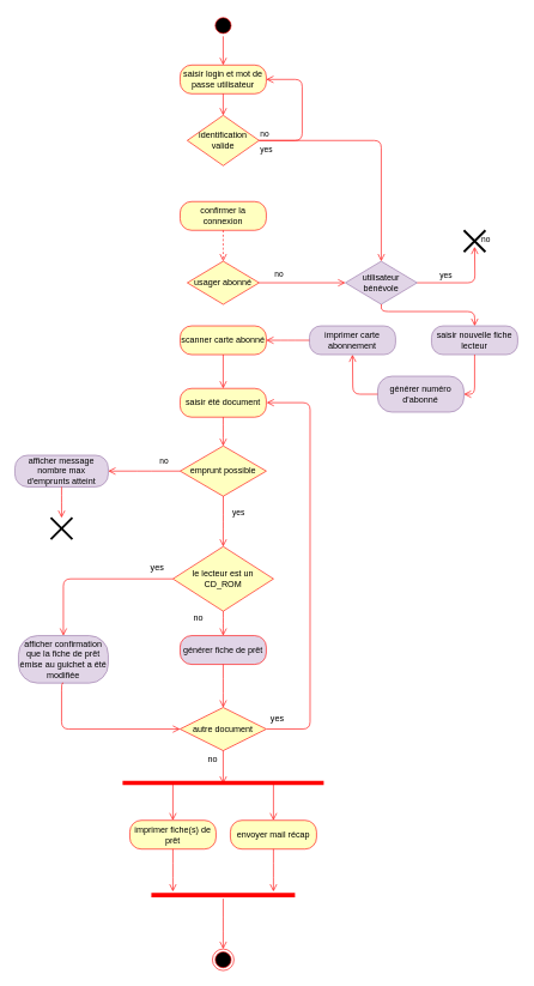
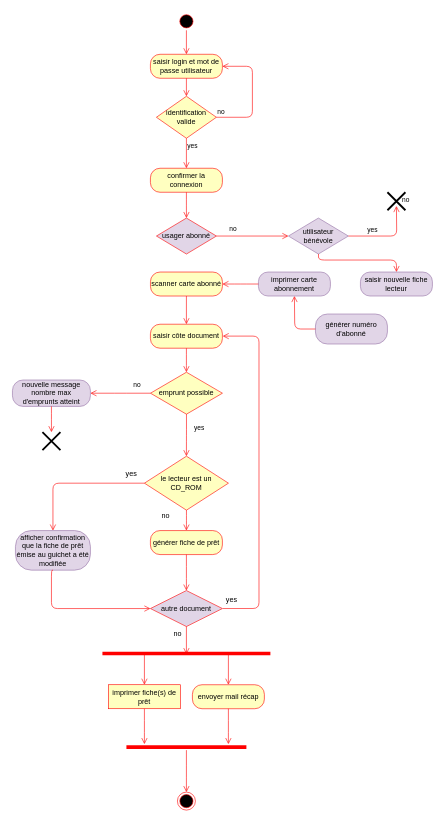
- <mxCell id="52" value="yes" style="edgeStyle=orthogonalEdgeStyle;html=1;align=left;verticalAlign=top;endArrow=open;endSize=8;strokeColor=#ff0000;" parent="1" source="51" target="7" edge="1"><mxGeometry x="-1" relative="1" as="geometry"><mxPoint x="310" y="260" as="targetPoint" /></mxGeometry></mxCell>
+ <mxCell id="52" value="yes" style="edgeStyle=orthogonalEdgeStyle;html=1;align=left;verticalAlign=top;endArrow=open;endSize=8;strokeColor=#ff0000;entryX=0.5;entryY=0;entryDx=0;entryDy=0;" parent="1" source="51" target="16" edge="1"><mxGeometry x="-1" relative="1" as="geometry"><mxPoint x="310" y="260" as="targetPoint" /></mxGeometry></mxCell>
- <mxCell id="17" value="" style="edgeStyle=orthogonalEdgeStyle;html=1;verticalAlign=bottom;endArrow=open;endSize=8;strokeColor=#ff0000;entryX=0.5;entryY=0;entryDx=0;entryDy=0;dashed=1;" parent="1" source="16" target="5" edge="1"><mxGeometry relative="1" as="geometry"><mxPoint x="310" y="360" as="targetPoint" /></mxGeometry></mxCell>
+ <mxCell id="17" value="" style="edgeStyle=orthogonalEdgeStyle;html=1;verticalAlign=bottom;endArrow=open;endSize=8;strokeColor=#ff0000;entryX=0.5;entryY=0;entryDx=0;entryDy=0;" parent="1" source="16" target="5" edge="1"><mxGeometry relative="1" as="geometry"><mxPoint x="310" y="360" as="targetPoint" /></mxGeometry></mxCell>
- <mxCell id="5" value="usager abonné" style="rhombus;whiteSpace=wrap;html=1;fillColor=#ffffc0;strokeColor=#ff0000;" parent="1" vertex="1"><mxGeometry x="260.06" y="363" width="100" height="60" as="geometry" /></mxCell>
+ <mxCell id="5" value="usager abonné" style="rhombus;whiteSpace=wrap;html=1;fillColor=#e1d5e7;strokeColor=#ff0000;" parent="1" vertex="1"><mxGeometry x="260.06" y="363" width="100" height="60" as="geometry" /></mxCell>
- <mxCell id="12" value="" style="edgeStyle=orthogonalEdgeStyle;html=1;verticalAlign=bottom;endArrow=open;endSize=8;strokeColor=#ff0000;exitX=0.5;exitY=1;exitDx=0;exitDy=0;entryX=1;entryY=0.5;entryDx=0;entryDy=0;" parent="1" source="11" target="14" edge="1"><mxGeometry relative="1" as="geometry"><mxPoint x="540.06" y="473" as="targetPoint" /><Array as="points" /></mxGeometry></mxCell>
- <mxCell id="22" value="saisir été document" style="rounded=1;whiteSpace=wrap;html=1;arcSize=40;fontColor=#000000;fillColor=#ffffc0;strokeColor=#ff0000;" parent="1" vertex="1"><mxGeometry x="250" y="540" width="120" height="40" as="geometry" /></mxCell>
+ <mxCell id="22" value="saisir côte document" style="rounded=1;whiteSpace=wrap;html=1;arcSize=40;fontColor=#000000;fillColor=#ffffc0;strokeColor=#ff0000;" parent="1" vertex="1"><mxGeometry x="250" y="540" width="120" height="40" as="geometry" /></mxCell>
- <mxCell id="33" value="afficher message nombre max d'emprunts atteint" style="rounded=1;whiteSpace=wrap;html=1;arcSize=40;fillColor=#e1d5e7;strokeColor=#9673a6;" parent="1" vertex="1"><mxGeometry x="20" y="633" width="130" height="44" as="geometry" /></mxCell>
+ <mxCell id="33" value="nouvelle message nombre max d'emprunts atteint" style="rounded=1;whiteSpace=wrap;html=1;arcSize=40;fillColor=#e1d5e7;strokeColor=#9673a6;" parent="1" vertex="1"><mxGeometry x="20" y="633" width="130" height="44" as="geometry" /></mxCell>
- <mxCell id="27" value="générer fiche de prêt" style="rounded=1;whiteSpace=wrap;html=1;arcSize=40;fontColor=#000000;fillColor=#e1d5e7;strokeColor=#ff0000;" parent="1" vertex="1"><mxGeometry x="250" y="884" width="120" height="40" as="geometry" /></mxCell>
+ <mxCell id="27" value="générer fiche de prêt" style="rounded=1;whiteSpace=wrap;html=1;arcSize=40;fontColor=#000000;fillColor=#ffffc0;strokeColor=#ff0000;" parent="1" vertex="1"><mxGeometry x="250" y="884" width="120" height="40" as="geometry" /></mxCell>
- <mxCell id="29" value="autre document" style="rhombus;whiteSpace=wrap;html=1;fillColor=#ffffc0;strokeColor=#ff0000;" parent="1" vertex="1"><mxGeometry x="250" y="984" width="120" height="60" as="geometry" /></mxCell>
+ <mxCell id="29" value="autre document" style="rhombus;whiteSpace=wrap;html=1;fillColor=#e1d5e7;strokeColor=#ff0000;" parent="1" vertex="1"><mxGeometry x="250" y="984" width="120" height="60" as="geometry" /></mxCell>
- <mxCell id="36" value="imprimer fiche(s) de prêt" style="rounded=1;whiteSpace=wrap;html=1;arcSize=40;fontColor=#000000;fillColor=#ffffc0;strokeColor=#ff0000;" parent="1" vertex="1"><mxGeometry x="180" y="1141" width="120" height="40" as="geometry" /></mxCell>
+ <mxCell id="36" value="imprimer fiche(s) de prêt" style="whiteSpace=wrap;html=1;arcSize=40;fontColor=#000000;fillColor=#ffffc0;strokeColor=#ff0000;rounded=0;" parent="1" vertex="1"><mxGeometry x="180" y="1141" width="120" height="40" as="geometry" /></mxCell>
